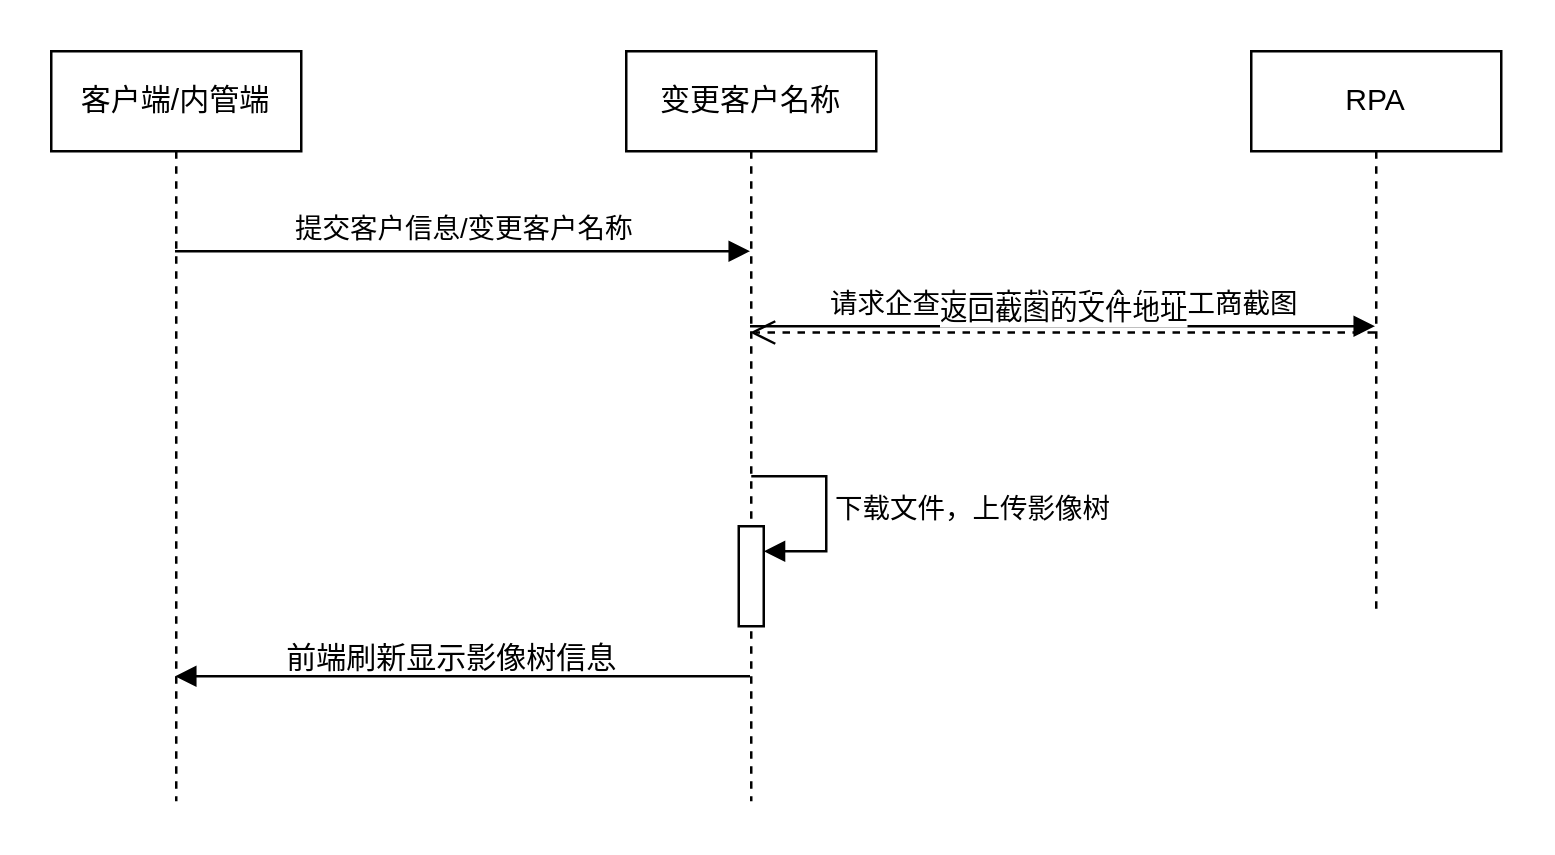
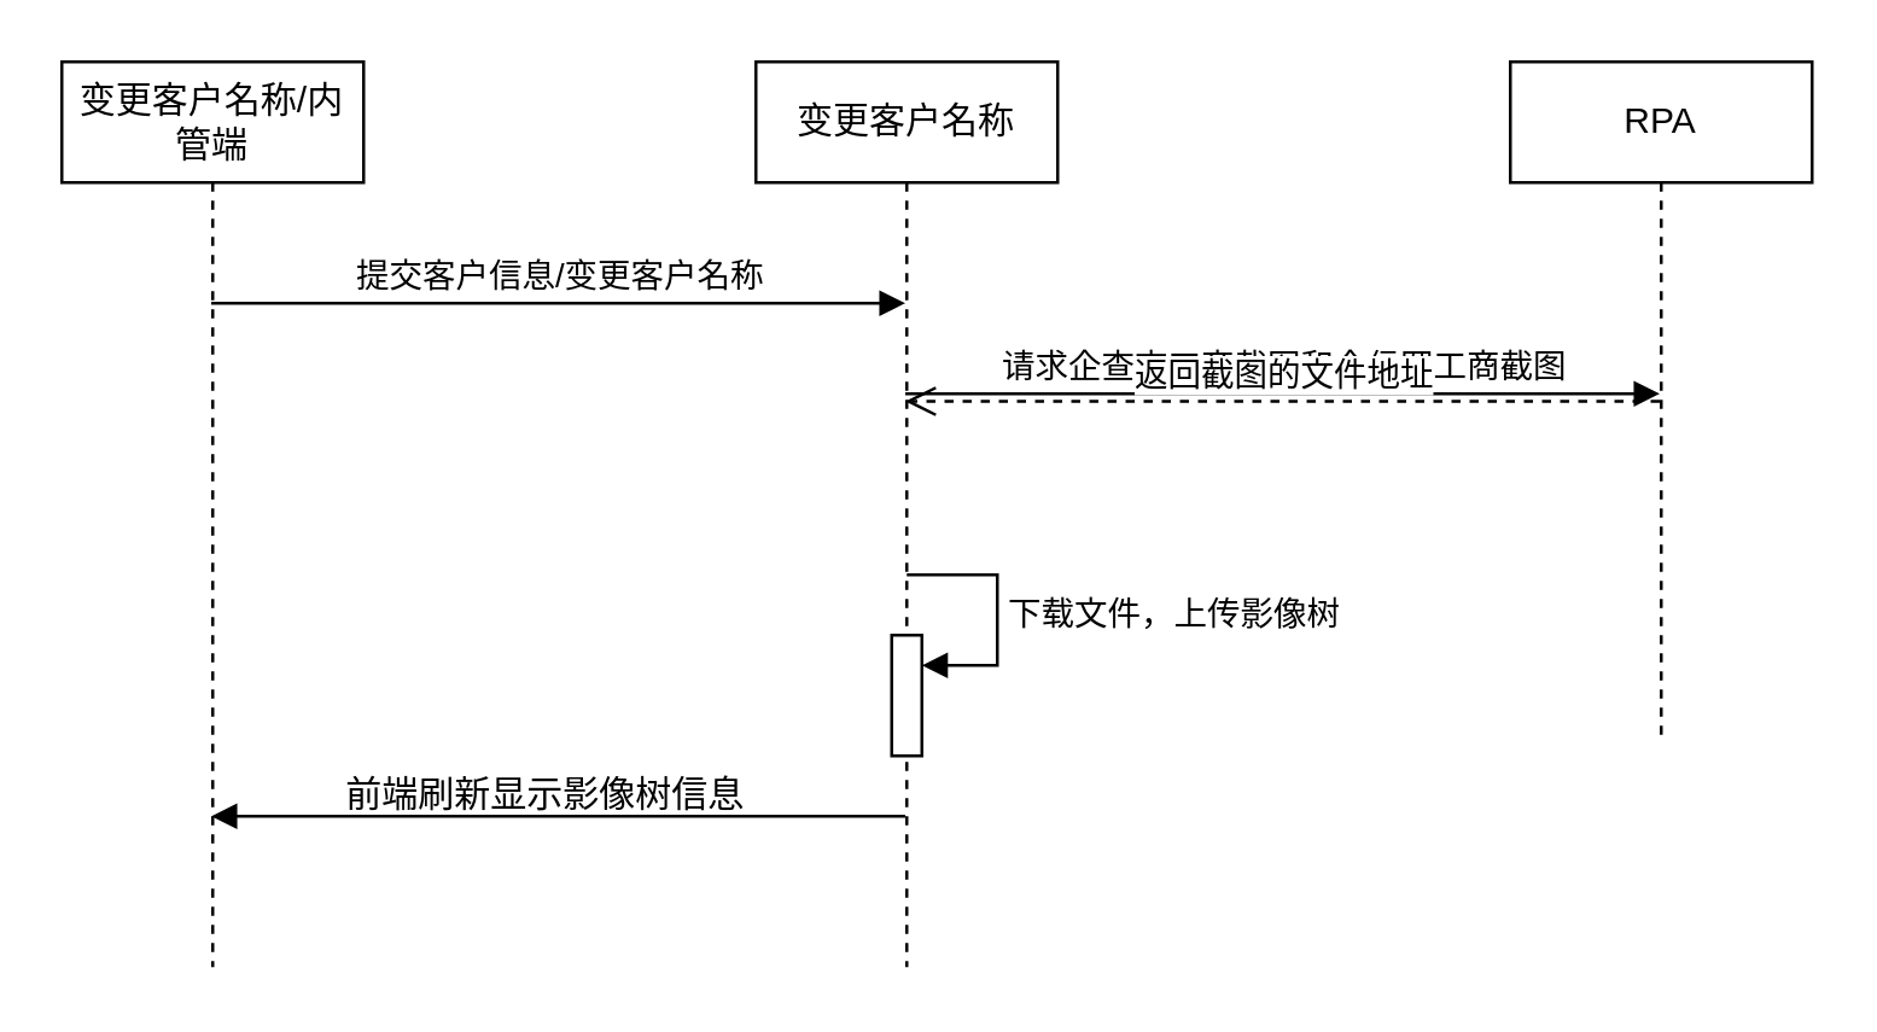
- <mxCell id="2" value="客户端/内管端" style="shape=umlLifeline;perimeter=lifelinePerimeter;whiteSpace=wrap;html=1;container=1;dropTarget=0;collapsible=0;recursiveResize=0;outlineConnect=0;portConstraint=eastwest;newEdgeStyle={&quot;curved&quot;:0,&quot;rounded&quot;:0};" vertex="1" parent="1"><mxGeometry x="20" y="20" width="100" height="300" as="geometry" /></mxCell>
+ <mxCell id="2" value="变更客户名称/内管端" style="shape=umlLifeline;perimeter=lifelinePerimeter;whiteSpace=wrap;html=1;container=1;dropTarget=0;collapsible=0;recursiveResize=0;outlineConnect=0;portConstraint=eastwest;newEdgeStyle={&quot;curved&quot;:0,&quot;rounded&quot;:0};" vertex="1" parent="1"><mxGeometry x="20" y="20" width="100" height="300" as="geometry" /></mxCell>
